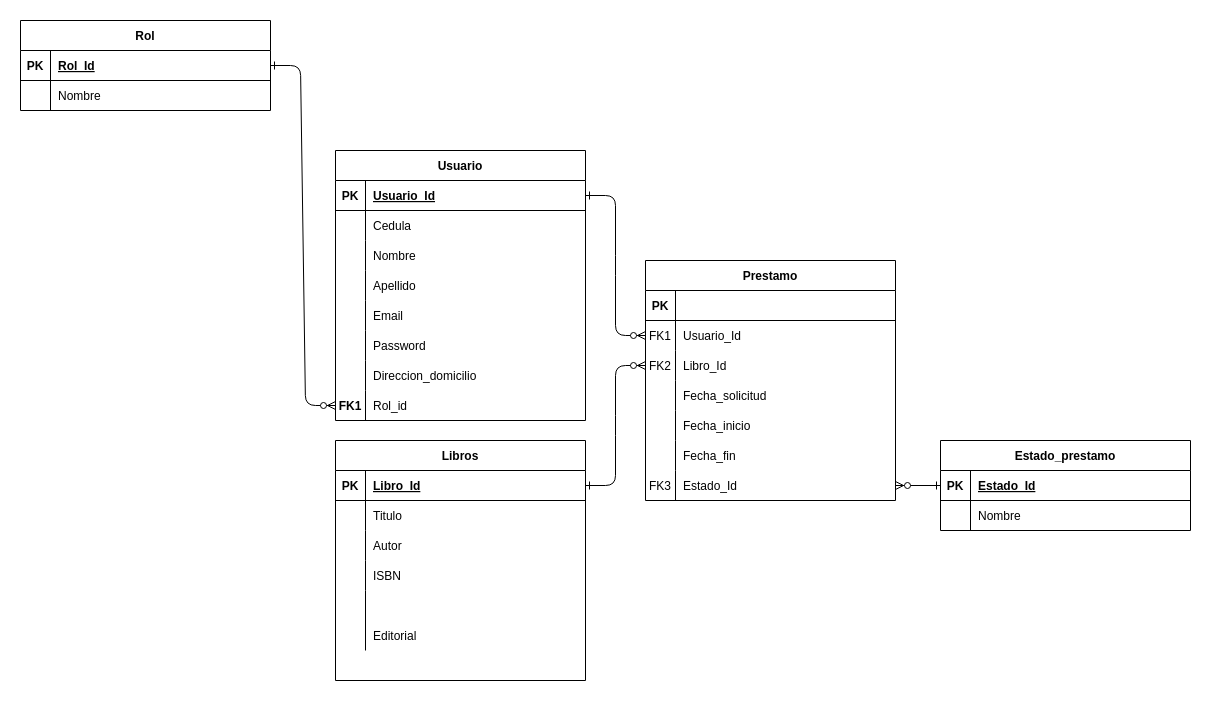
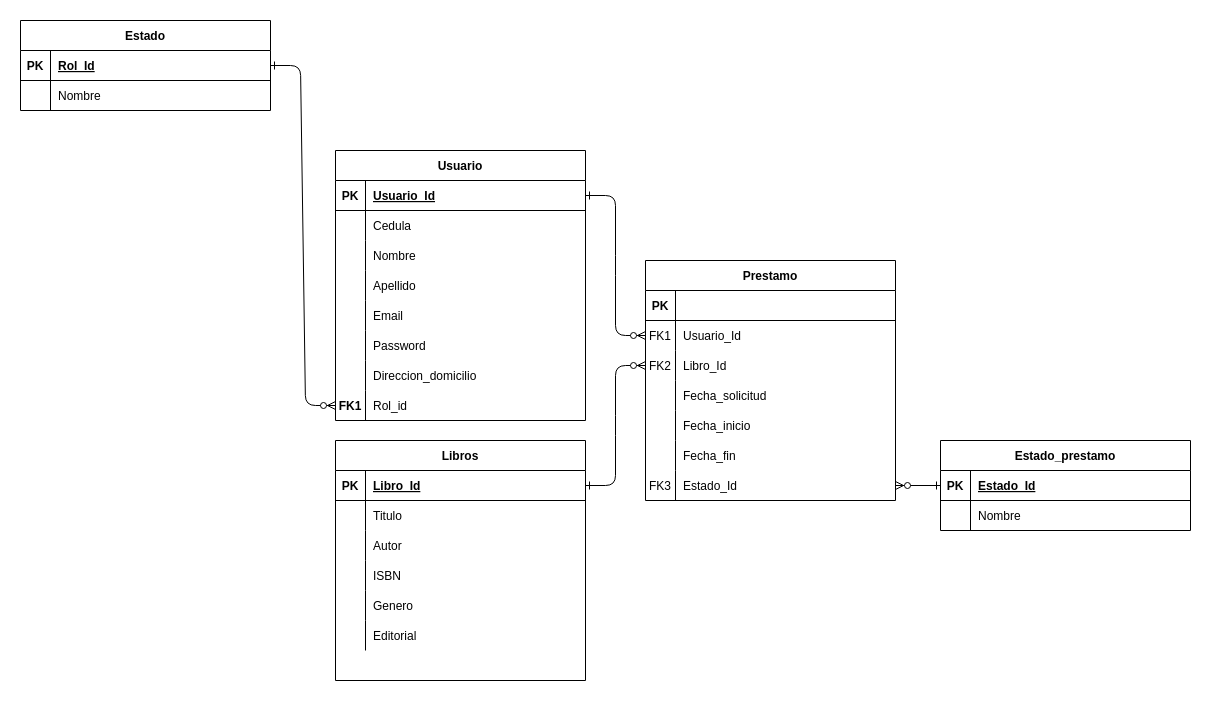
- <mxCell id="69" value="Rol" style="shape=table;startSize=30;container=1;collapsible=1;childLayout=tableLayout;fixedRows=1;rowLines=0;fontStyle=1;align=center;resizeLast=1;" parent="1" vertex="1"><mxGeometry x="20" y="20" width="250" height="90" as="geometry" /></mxCell>
+ <mxCell id="69" value="Estado" style="shape=table;startSize=30;container=1;collapsible=1;childLayout=tableLayout;fixedRows=1;rowLines=0;fontStyle=1;align=center;resizeLast=1;" parent="1" vertex="1"><mxGeometry x="20" y="20" width="250" height="90" as="geometry" /></mxCell>
+ <mxCell id="17" value="Genero" style="shape=partialRectangle;overflow=hidden;connectable=0;fillColor=none;top=0;left=0;bottom=0;right=0;align=left;spacingLeft=6;" parent="15" vertex="1"><mxGeometry x="30" width="220" height="30" as="geometry"><mxRectangle width="220" height="30" as="alternateBounds" /></mxGeometry></mxCell>
